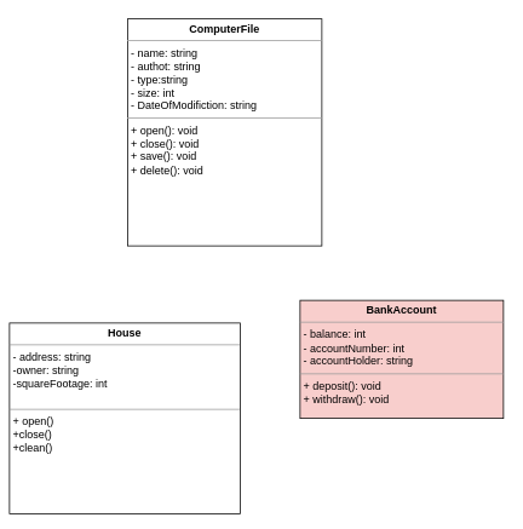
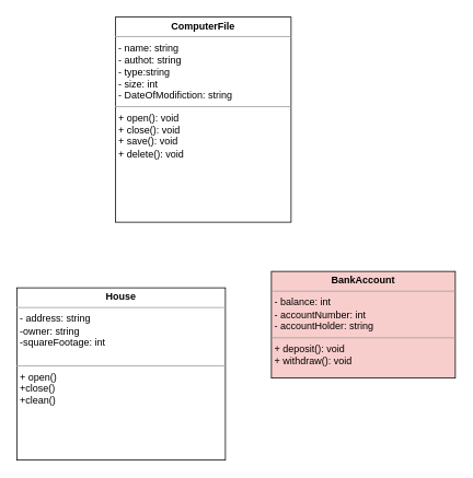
- <mxCell id="3" value="&lt;p style=&quot;margin:0px;margin-top:4px;text-align:center;&quot;&gt;&lt;b&gt;House&lt;/b&gt;&lt;/p&gt;&lt;hr size=&quot;1&quot;&gt;&lt;p style=&quot;border-color: var(--border-color); margin: 0px 0px 0px 4px;&quot;&gt;- address: string&lt;/p&gt;&lt;p style=&quot;border-color: var(--border-color); margin: 0px 0px 0px 4px;&quot;&gt;-owner: string&lt;/p&gt;&lt;p style=&quot;border-color: var(--border-color); margin: 0px 0px 0px 4px;&quot;&gt;-squareFootage: int&lt;/p&gt;&lt;p style=&quot;border-color: var(--border-color); margin: 0px 0px 0px 4px;&quot;&gt;&lt;br&gt;&lt;/p&gt;&lt;hr size=&quot;1&quot;&gt;&lt;p style=&quot;margin:0px;margin-left:4px;&quot;&gt;+ open()&lt;/p&gt;&lt;p style=&quot;margin:0px;margin-left:4px;&quot;&gt;+close()&lt;/p&gt;&lt;p style=&quot;margin:0px;margin-left:4px;&quot;&gt;+clean()&lt;/p&gt;&lt;p style=&quot;margin:0px;margin-left:4px;&quot;&gt;&lt;br&gt;&lt;/p&gt;" style="verticalAlign=top;align=left;overflow=fill;fontSize=12;fontFamily=Helvetica;html=1;whiteSpace=wrap;" vertex="1" parent="1"><mxGeometry x="10" y="355" width="254" height="210" as="geometry" /></mxCell>
+ <mxCell id="3" value="&lt;p style=&quot;margin:0px;margin-top:4px;text-align:center;&quot;&gt;&lt;b&gt;House&lt;/b&gt;&lt;/p&gt;&lt;hr size=&quot;1&quot;&gt;&lt;p style=&quot;border-color: var(--border-color); margin: 0px 0px 0px 4px;&quot;&gt;- address: string&lt;/p&gt;&lt;p style=&quot;border-color: var(--border-color); margin: 0px 0px 0px 4px;&quot;&gt;-owner: string&lt;/p&gt;&lt;p style=&quot;border-color: var(--border-color); margin: 0px 0px 0px 4px;&quot;&gt;-squareFootage: int&lt;/p&gt;&lt;p style=&quot;border-color: var(--border-color); margin: 0px 0px 0px 4px;&quot;&gt;&lt;br&gt;&lt;/p&gt;&lt;hr size=&quot;1&quot;&gt;&lt;p style=&quot;margin:0px;margin-left:4px;&quot;&gt;+ open()&lt;/p&gt;&lt;p style=&quot;margin:0px;margin-left:4px;&quot;&gt;+close()&lt;/p&gt;&lt;p style=&quot;margin:0px;margin-left:4px;&quot;&gt;+clean()&lt;/p&gt;&lt;p style=&quot;margin:0px;margin-left:4px;&quot;&gt;&lt;br&gt;&lt;/p&gt;" style="verticalAlign=top;align=left;overflow=fill;fontSize=12;fontFamily=Helvetica;html=1;whiteSpace=wrap;" vertex="1" parent="1"><mxGeometry x="20" y="350" width="254" height="210" as="geometry" /></mxCell>
